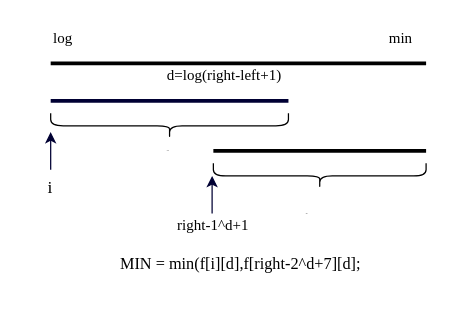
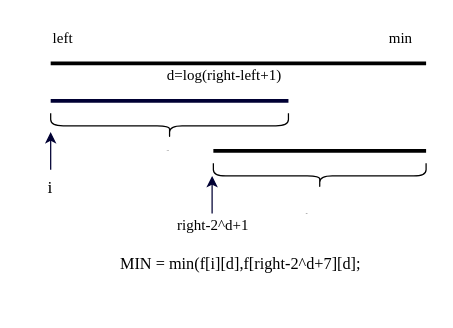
- <mxCell id="5" value="log" style="text;html=1;strokeColor=none;fillColor=none;align=center;verticalAlign=middle;whiteSpace=wrap;rounded=0;fontFamily=Verdana;" vertex="1" parent="1"><mxGeometry x="30" y="20" width="40" height="20" as="geometry" /></mxCell>
+ <mxCell id="5" value="left" style="text;html=1;strokeColor=none;fillColor=none;align=center;verticalAlign=middle;whiteSpace=wrap;rounded=0;fontFamily=Verdana;" vertex="1" parent="1"><mxGeometry x="30" y="20" width="40" height="20" as="geometry" /></mxCell>
- <mxCell id="7" value="right-1^d+1" style="text;html=1;strokeColor=none;fillColor=none;align=center;verticalAlign=middle;whiteSpace=wrap;rounded=0;fontFamily=Verdana;" vertex="1" parent="1"><mxGeometry x="130" y="170" width="80" height="20" as="geometry" /></mxCell>
+ <mxCell id="7" value="right-2^d+1" style="text;html=1;strokeColor=none;fillColor=none;align=center;verticalAlign=middle;whiteSpace=wrap;rounded=0;fontFamily=Verdana;" vertex="1" parent="1"><mxGeometry x="130" y="170" width="80" height="20" as="geometry" /></mxCell>
